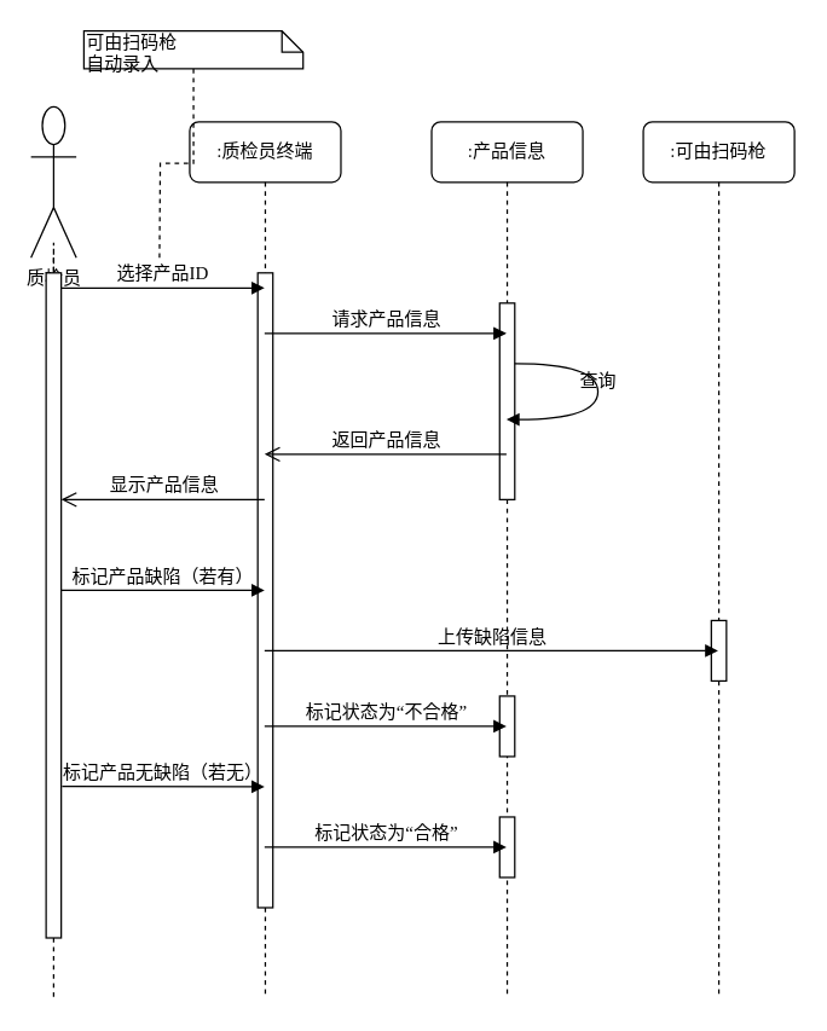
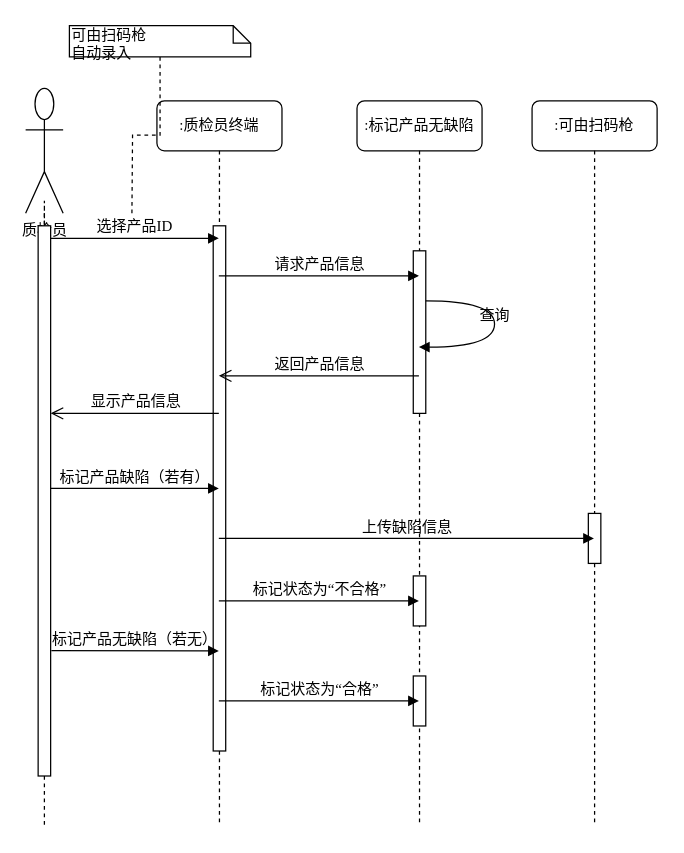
- <mxCell id="4" value=":产品信息" style="shape=umlLifeline;perimeter=lifelinePerimeter;whiteSpace=wrap;html=1;container=1;collapsible=0;recursiveResize=0;outlineConnect=0;rounded=1;shadow=0;comic=0;labelBackgroundColor=none;strokeWidth=1;fontFamily=Verdana;fontSize=12;align=center;" parent="1" vertex="1"><mxGeometry x="285" y="80" width="100" height="580" as="geometry" /></mxCell>
+ <mxCell id="4" value=":标记产品无缺陷" style="shape=umlLifeline;perimeter=lifelinePerimeter;whiteSpace=wrap;html=1;container=1;collapsible=0;recursiveResize=0;outlineConnect=0;rounded=1;shadow=0;comic=0;labelBackgroundColor=none;strokeWidth=1;fontFamily=Verdana;fontSize=12;align=center;" parent="1" vertex="1"><mxGeometry x="285" y="80" width="100" height="580" as="geometry" /></mxCell>
